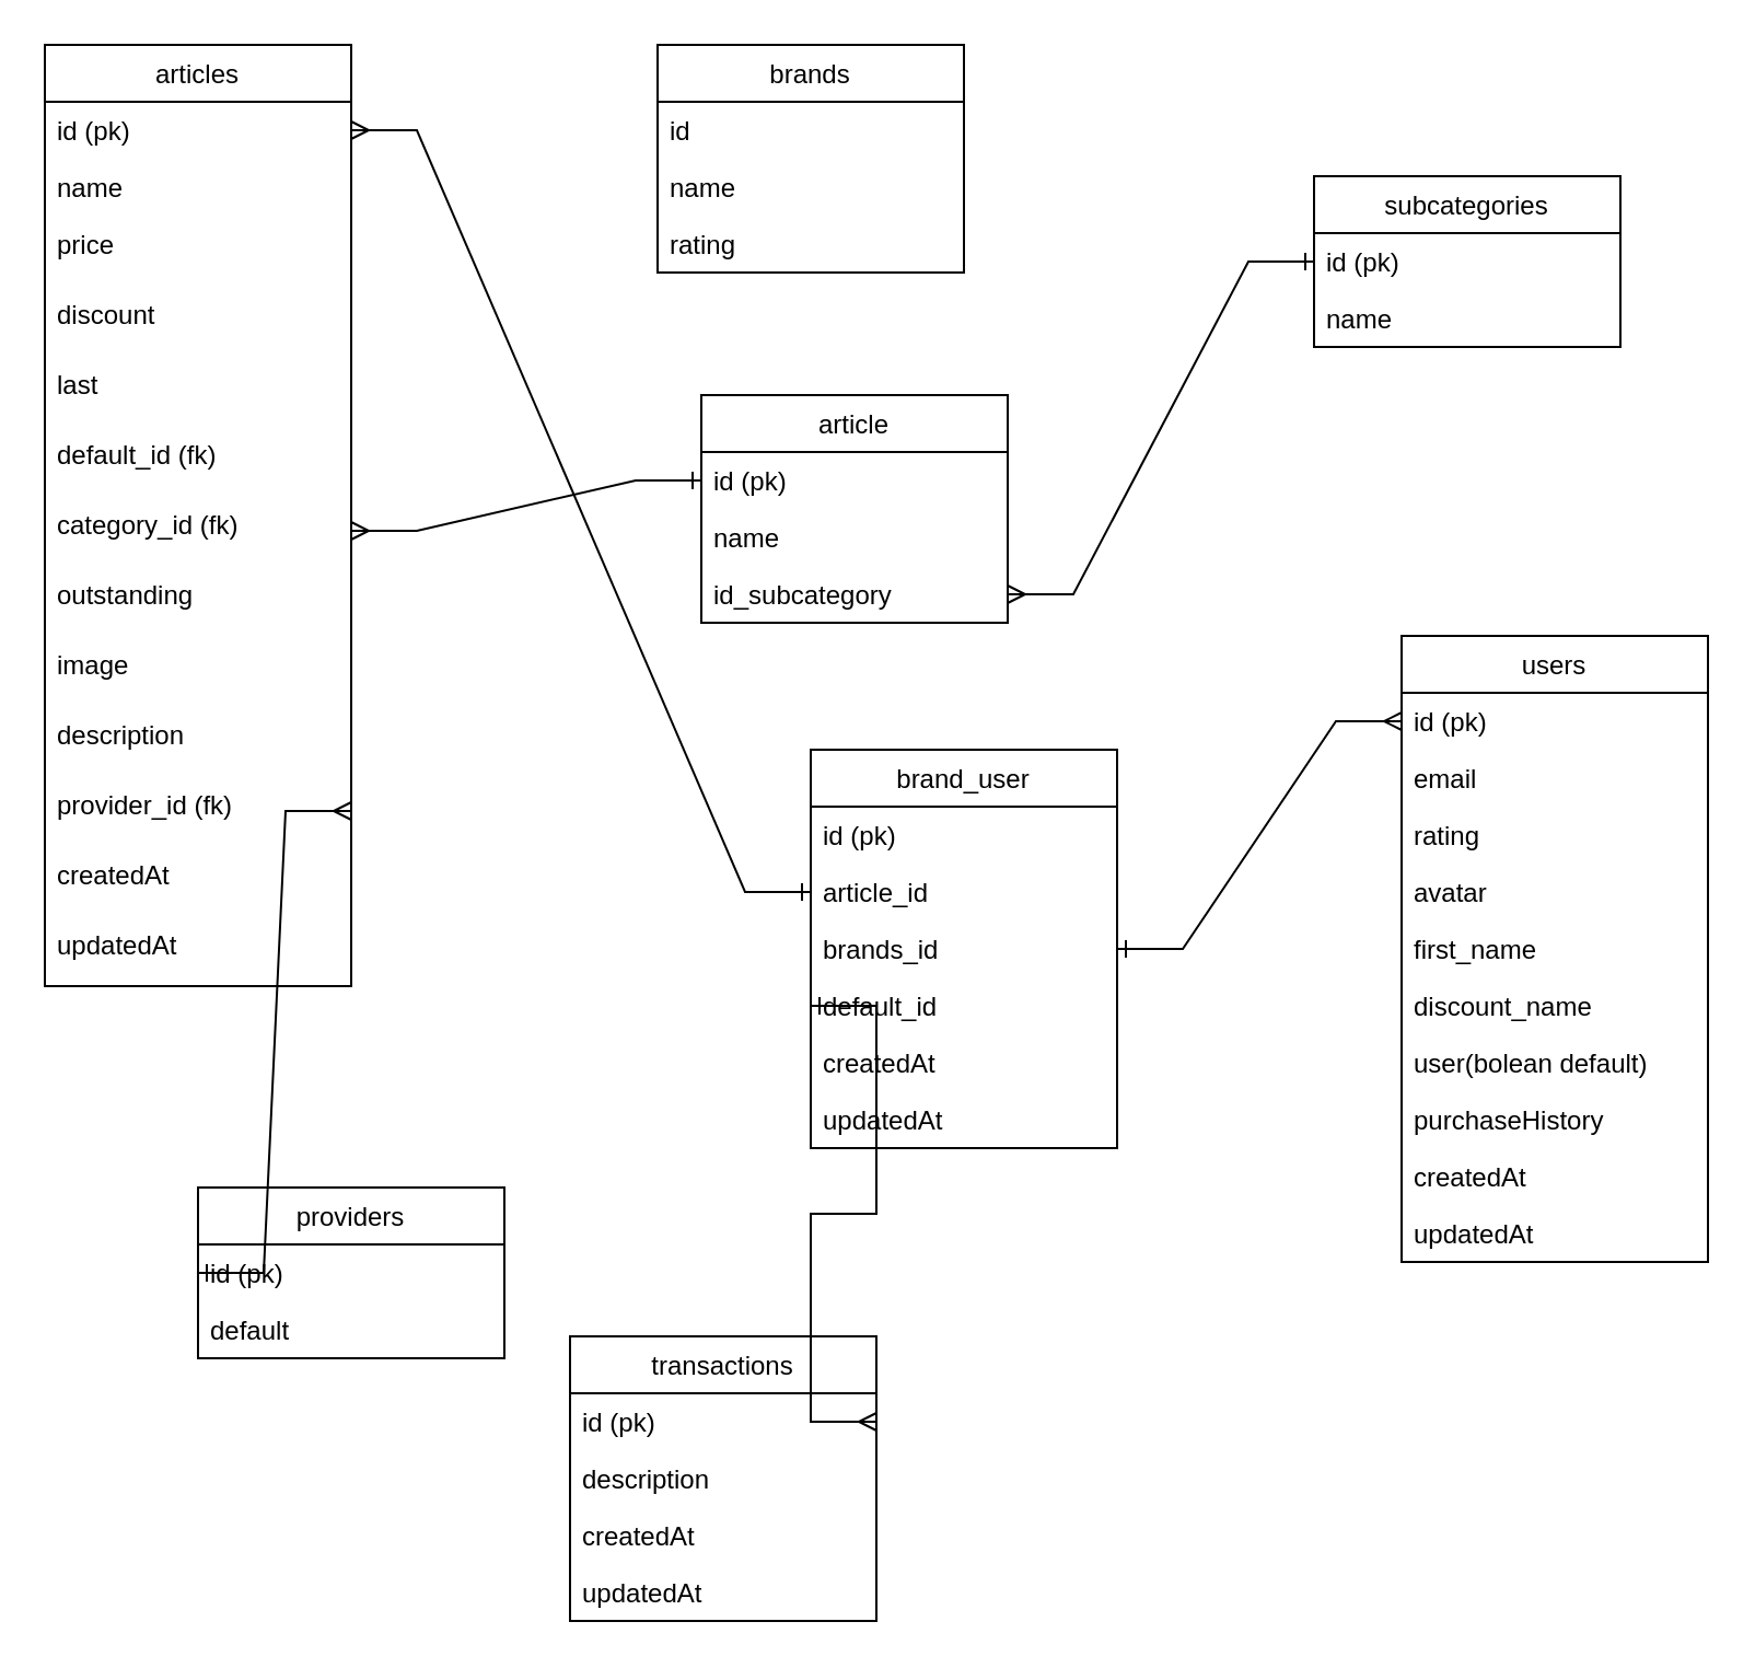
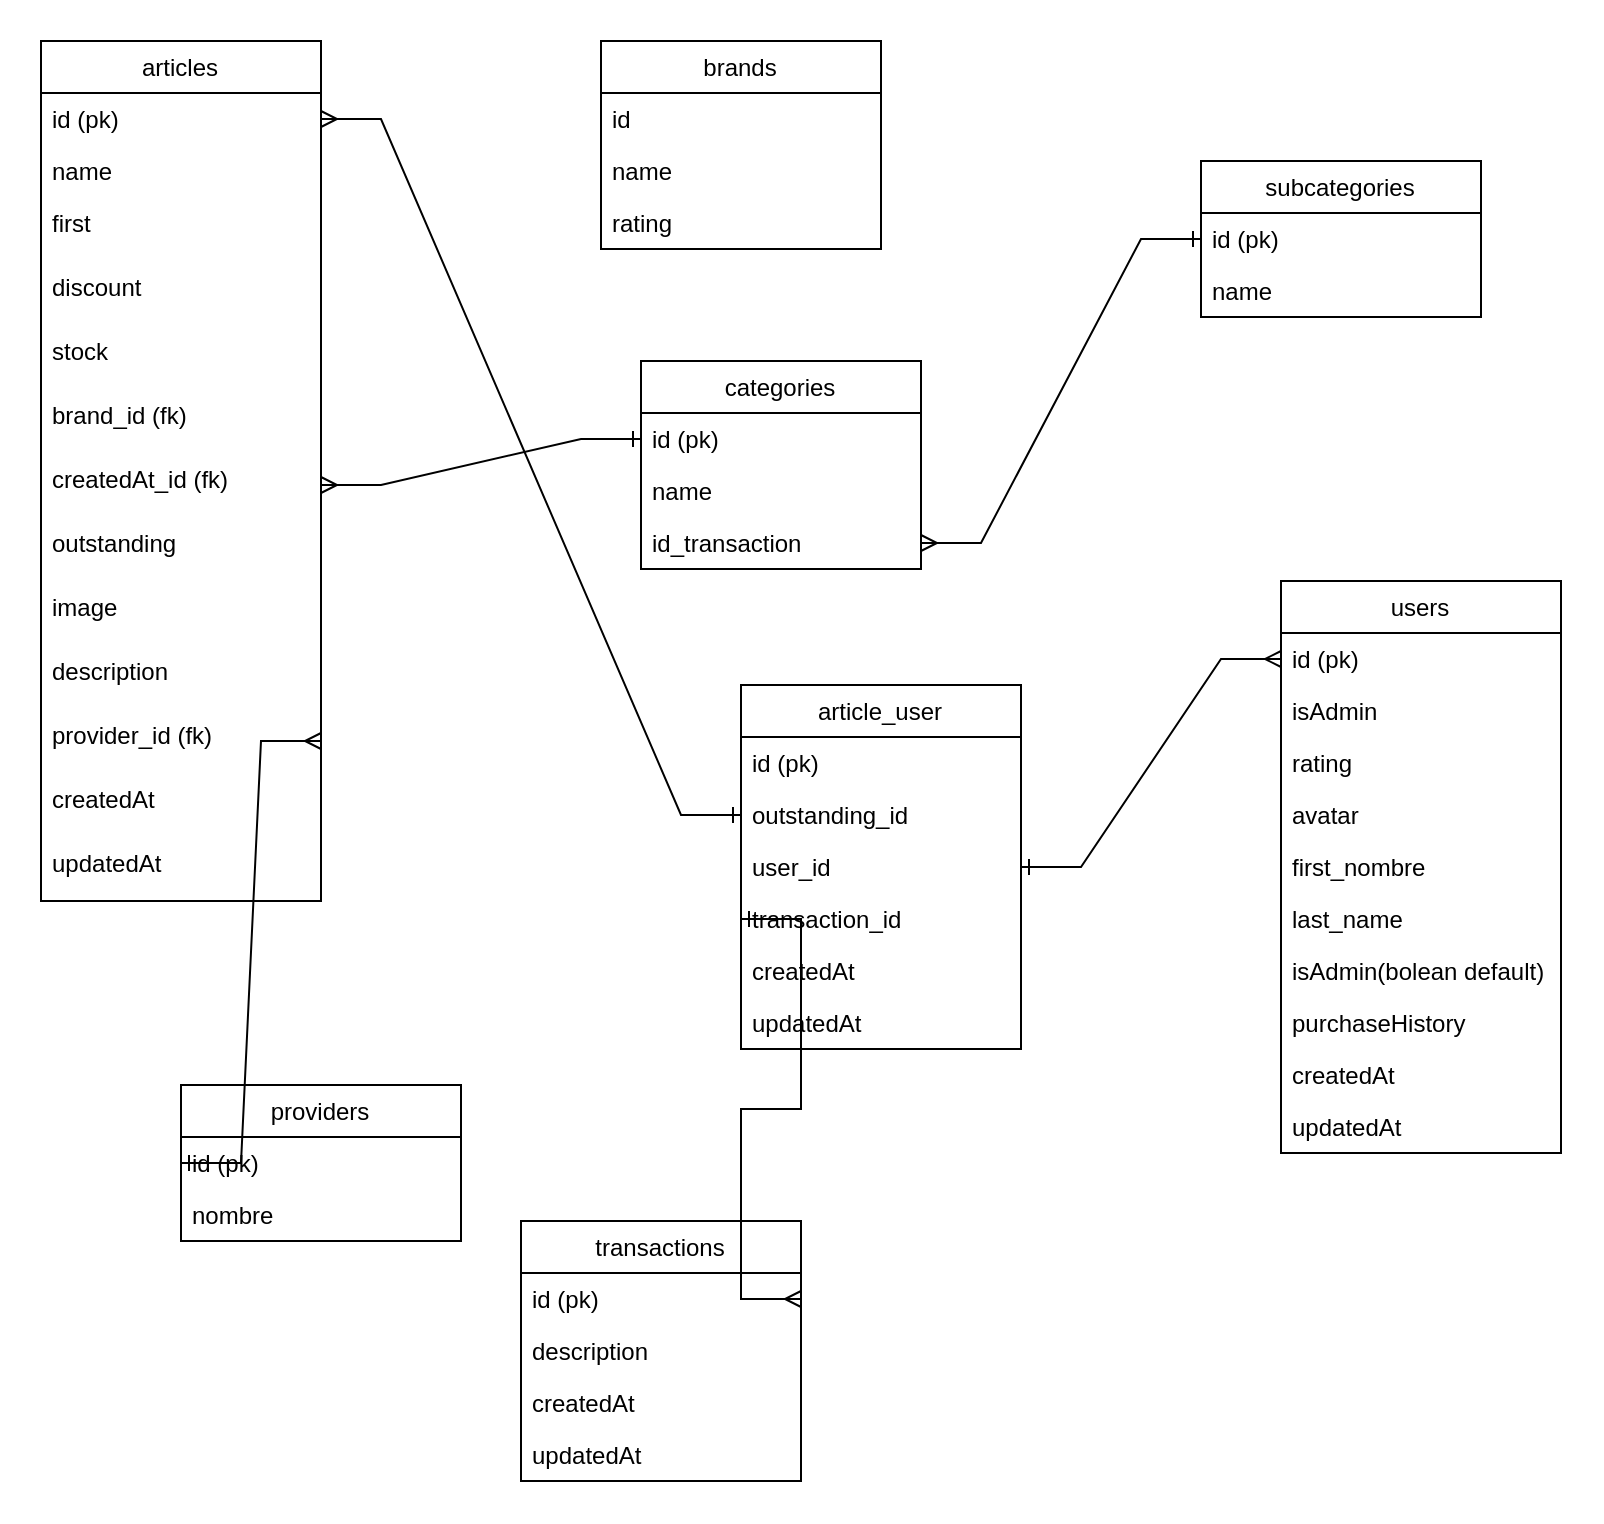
- <mxCell id="5" value="price&#10;" style="text;strokeColor=none;fillColor=none;align=left;verticalAlign=top;spacingLeft=4;spacingRight=4;overflow=hidden;rotatable=0;points=[[0,0.5],[1,0.5]];portConstraint=eastwest;" parent="2" vertex="1"><mxGeometry y="78" width="140" height="32" as="geometry" /></mxCell>
+ <mxCell id="5" value="first&#10;" style="text;strokeColor=none;fillColor=none;align=left;verticalAlign=top;spacingLeft=4;spacingRight=4;overflow=hidden;rotatable=0;points=[[0,0.5],[1,0.5]];portConstraint=eastwest;" parent="2" vertex="1"><mxGeometry y="78" width="140" height="32" as="geometry" /></mxCell>
- <mxCell id="7" value="last" style="text;strokeColor=none;fillColor=none;align=left;verticalAlign=top;spacingLeft=4;spacingRight=4;overflow=hidden;rotatable=0;points=[[0,0.5],[1,0.5]];portConstraint=eastwest;" parent="2" vertex="1"><mxGeometry y="142" width="140" height="32" as="geometry" /></mxCell>
+ <mxCell id="7" value="stock" style="text;strokeColor=none;fillColor=none;align=left;verticalAlign=top;spacingLeft=4;spacingRight=4;overflow=hidden;rotatable=0;points=[[0,0.5],[1,0.5]];portConstraint=eastwest;" parent="2" vertex="1"><mxGeometry y="142" width="140" height="32" as="geometry" /></mxCell>
- <mxCell id="20" value="article" style="swimlane;fontStyle=0;childLayout=stackLayout;horizontal=1;startSize=26;fillColor=none;horizontalStack=0;resizeParent=1;resizeParentMax=0;resizeLast=0;collapsible=1;marginBottom=0;" parent="1" vertex="1"><mxGeometry x="320" y="180" width="140" height="104" as="geometry" /></mxCell>
+ <mxCell id="20" value="categories" style="swimlane;fontStyle=0;childLayout=stackLayout;horizontal=1;startSize=26;fillColor=none;horizontalStack=0;resizeParent=1;resizeParentMax=0;resizeLast=0;collapsible=1;marginBottom=0;" parent="1" vertex="1"><mxGeometry x="320" y="180" width="140" height="104" as="geometry" /></mxCell>
- <mxCell id="8" value="default_id (fk)&#10;" style="text;strokeColor=none;fillColor=none;align=left;verticalAlign=top;spacingLeft=4;spacingRight=4;overflow=hidden;rotatable=0;points=[[0,0.5],[1,0.5]];portConstraint=eastwest;" parent="2" vertex="1"><mxGeometry y="174" width="140" height="32" as="geometry" /></mxCell>
+ <mxCell id="8" value="brand_id (fk)&#10;" style="text;strokeColor=none;fillColor=none;align=left;verticalAlign=top;spacingLeft=4;spacingRight=4;overflow=hidden;rotatable=0;points=[[0,0.5],[1,0.5]];portConstraint=eastwest;" parent="2" vertex="1"><mxGeometry y="174" width="140" height="32" as="geometry" /></mxCell>
- <mxCell id="9" value="category_id (fk)" style="text;strokeColor=none;fillColor=none;align=left;verticalAlign=top;spacingLeft=4;spacingRight=4;overflow=hidden;rotatable=0;points=[[0,0.5],[1,0.5]];portConstraint=eastwest;" parent="2" vertex="1"><mxGeometry y="206" width="140" height="32" as="geometry" /></mxCell>
+ <mxCell id="9" value="createdAt_id (fk)" style="text;strokeColor=none;fillColor=none;align=left;verticalAlign=top;spacingLeft=4;spacingRight=4;overflow=hidden;rotatable=0;points=[[0,0.5],[1,0.5]];portConstraint=eastwest;" parent="2" vertex="1"><mxGeometry y="206" width="140" height="32" as="geometry" /></mxCell>
- <mxCell id="23" value="id_subcategory" style="text;strokeColor=none;fillColor=none;align=left;verticalAlign=top;spacingLeft=4;spacingRight=4;overflow=hidden;rotatable=0;points=[[0,0.5],[1,0.5]];portConstraint=eastwest;" parent="20" vertex="1"><mxGeometry y="78" width="140" height="26" as="geometry" /></mxCell>
+ <mxCell id="23" value="id_transaction" style="text;strokeColor=none;fillColor=none;align=left;verticalAlign=top;spacingLeft=4;spacingRight=4;overflow=hidden;rotatable=0;points=[[0,0.5],[1,0.5]];portConstraint=eastwest;" parent="20" vertex="1"><mxGeometry y="78" width="140" height="26" as="geometry" /></mxCell>
- <mxCell id="47" value="brand_user" style="swimlane;fontStyle=0;childLayout=stackLayout;horizontal=1;startSize=26;fillColor=none;horizontalStack=0;resizeParent=1;resizeParentMax=0;resizeLast=0;collapsible=1;marginBottom=0;" parent="1" vertex="1"><mxGeometry x="370" y="342" width="140" height="182" as="geometry" /></mxCell>
+ <mxCell id="47" value="article_user" style="swimlane;fontStyle=0;childLayout=stackLayout;horizontal=1;startSize=26;fillColor=none;horizontalStack=0;resizeParent=1;resizeParentMax=0;resizeLast=0;collapsible=1;marginBottom=0;" parent="1" vertex="1"><mxGeometry x="370" y="342" width="140" height="182" as="geometry" /></mxCell>
- <mxCell id="38" value="email" style="text;strokeColor=none;fillColor=none;align=left;verticalAlign=top;spacingLeft=4;spacingRight=4;overflow=hidden;rotatable=0;points=[[0,0.5],[1,0.5]];portConstraint=eastwest;" parent="36" vertex="1"><mxGeometry y="52" width="140" height="26" as="geometry" /></mxCell>
+ <mxCell id="38" value="isAdmin" style="text;strokeColor=none;fillColor=none;align=left;verticalAlign=top;spacingLeft=4;spacingRight=4;overflow=hidden;rotatable=0;points=[[0,0.5],[1,0.5]];portConstraint=eastwest;" parent="36" vertex="1"><mxGeometry y="52" width="140" height="26" as="geometry" /></mxCell>
- <mxCell id="49" value="article_id" style="text;strokeColor=none;fillColor=none;align=left;verticalAlign=top;spacingLeft=4;spacingRight=4;overflow=hidden;rotatable=0;points=[[0,0.5],[1,0.5]];portConstraint=eastwest;" parent="47" vertex="1"><mxGeometry y="52" width="140" height="26" as="geometry" /></mxCell>
+ <mxCell id="49" value="outstanding_id" style="text;strokeColor=none;fillColor=none;align=left;verticalAlign=top;spacingLeft=4;spacingRight=4;overflow=hidden;rotatable=0;points=[[0,0.5],[1,0.5]];portConstraint=eastwest;" parent="47" vertex="1"><mxGeometry y="52" width="140" height="26" as="geometry" /></mxCell>
- <mxCell id="50" value="brands_id" style="text;strokeColor=none;fillColor=none;align=left;verticalAlign=top;spacingLeft=4;spacingRight=4;overflow=hidden;rotatable=0;points=[[0,0.5],[1,0.5]];portConstraint=eastwest;" parent="47" vertex="1"><mxGeometry y="78" width="140" height="26" as="geometry" /></mxCell>
+ <mxCell id="50" value="user_id" style="text;strokeColor=none;fillColor=none;align=left;verticalAlign=top;spacingLeft=4;spacingRight=4;overflow=hidden;rotatable=0;points=[[0,0.5],[1,0.5]];portConstraint=eastwest;" parent="47" vertex="1"><mxGeometry y="78" width="140" height="26" as="geometry" /></mxCell>
- <mxCell id="41" value="first_name" style="text;strokeColor=none;fillColor=none;align=left;verticalAlign=top;spacingLeft=4;spacingRight=4;overflow=hidden;rotatable=0;points=[[0,0.5],[1,0.5]];portConstraint=eastwest;" parent="36" vertex="1"><mxGeometry y="130" width="140" height="26" as="geometry" /></mxCell>
+ <mxCell id="41" value="first_nombre" style="text;strokeColor=none;fillColor=none;align=left;verticalAlign=top;spacingLeft=4;spacingRight=4;overflow=hidden;rotatable=0;points=[[0,0.5],[1,0.5]];portConstraint=eastwest;" parent="36" vertex="1"><mxGeometry y="130" width="140" height="26" as="geometry" /></mxCell>
- <mxCell id="51" value="default_id" style="text;strokeColor=none;fillColor=none;align=left;verticalAlign=top;spacingLeft=4;spacingRight=4;overflow=hidden;rotatable=0;points=[[0,0.5],[1,0.5]];portConstraint=eastwest;" parent="47" vertex="1"><mxGeometry y="104" width="140" height="26" as="geometry" /></mxCell>
+ <mxCell id="51" value="transaction_id" style="text;strokeColor=none;fillColor=none;align=left;verticalAlign=top;spacingLeft=4;spacingRight=4;overflow=hidden;rotatable=0;points=[[0,0.5],[1,0.5]];portConstraint=eastwest;" parent="47" vertex="1"><mxGeometry y="104" width="140" height="26" as="geometry" /></mxCell>
- <mxCell id="42" value="discount_name" style="text;strokeColor=none;fillColor=none;align=left;verticalAlign=top;spacingLeft=4;spacingRight=4;overflow=hidden;rotatable=0;points=[[0,0.5],[1,0.5]];portConstraint=eastwest;" parent="36" vertex="1"><mxGeometry y="156" width="140" height="26" as="geometry" /></mxCell>
+ <mxCell id="42" value="last_name" style="text;strokeColor=none;fillColor=none;align=left;verticalAlign=top;spacingLeft=4;spacingRight=4;overflow=hidden;rotatable=0;points=[[0,0.5],[1,0.5]];portConstraint=eastwest;" parent="36" vertex="1"><mxGeometry y="156" width="140" height="26" as="geometry" /></mxCell>
- <mxCell id="43" value="user(bolean default)" style="text;strokeColor=none;fillColor=none;align=left;verticalAlign=top;spacingLeft=4;spacingRight=4;overflow=hidden;rotatable=0;points=[[0,0.5],[1,0.5]];portConstraint=eastwest;" parent="36" vertex="1"><mxGeometry y="182" width="140" height="26" as="geometry" /></mxCell>
+ <mxCell id="43" value="isAdmin(bolean default)" style="text;strokeColor=none;fillColor=none;align=left;verticalAlign=top;spacingLeft=4;spacingRight=4;overflow=hidden;rotatable=0;points=[[0,0.5],[1,0.5]];portConstraint=eastwest;" parent="36" vertex="1"><mxGeometry y="182" width="140" height="26" as="geometry" /></mxCell>
- <mxCell id="35" value="default" style="text;strokeColor=none;fillColor=none;align=left;verticalAlign=top;spacingLeft=4;spacingRight=4;overflow=hidden;rotatable=0;points=[[0,0.5],[1,0.5]];portConstraint=eastwest;" parent="33" vertex="1"><mxGeometry y="52" width="140" height="26" as="geometry" /></mxCell>
+ <mxCell id="35" value="nombre" style="text;strokeColor=none;fillColor=none;align=left;verticalAlign=top;spacingLeft=4;spacingRight=4;overflow=hidden;rotatable=0;points=[[0,0.5],[1,0.5]];portConstraint=eastwest;" parent="33" vertex="1"><mxGeometry y="52" width="140" height="26" as="geometry" /></mxCell>
